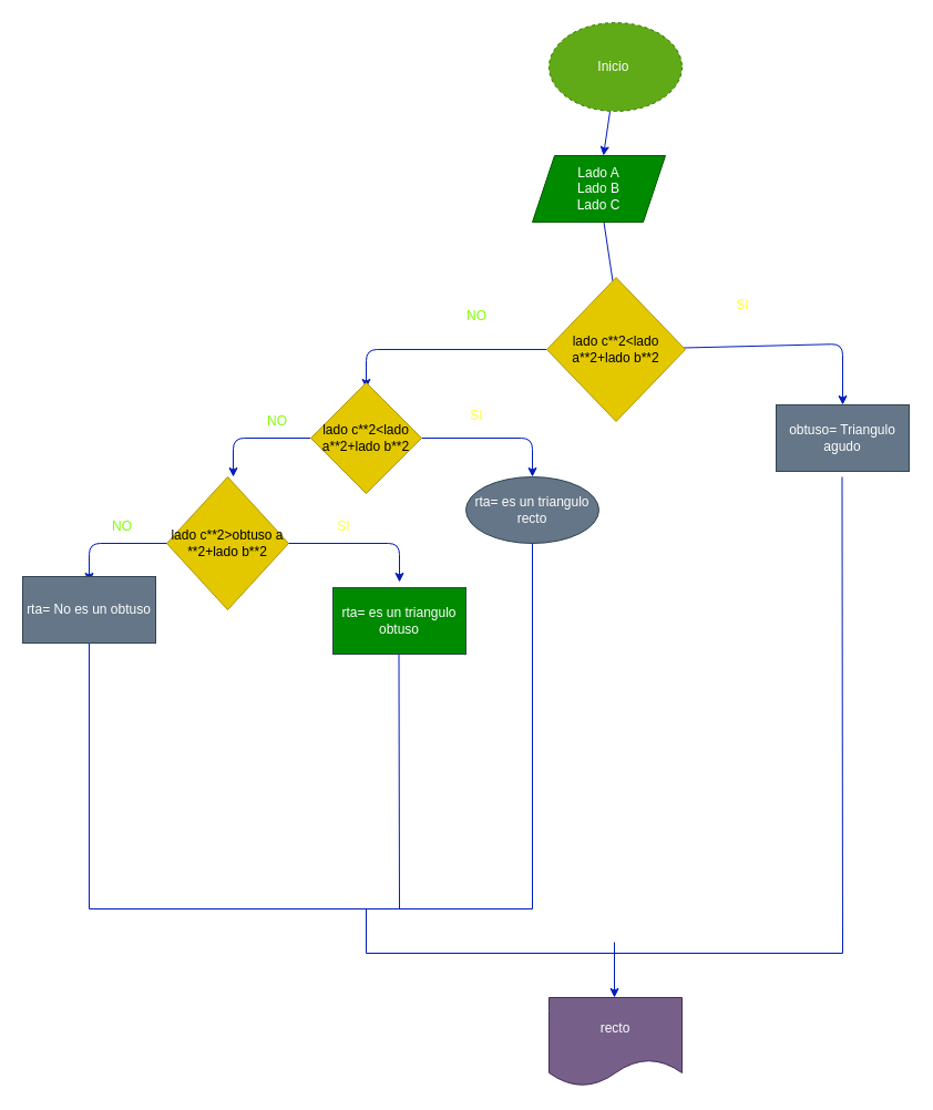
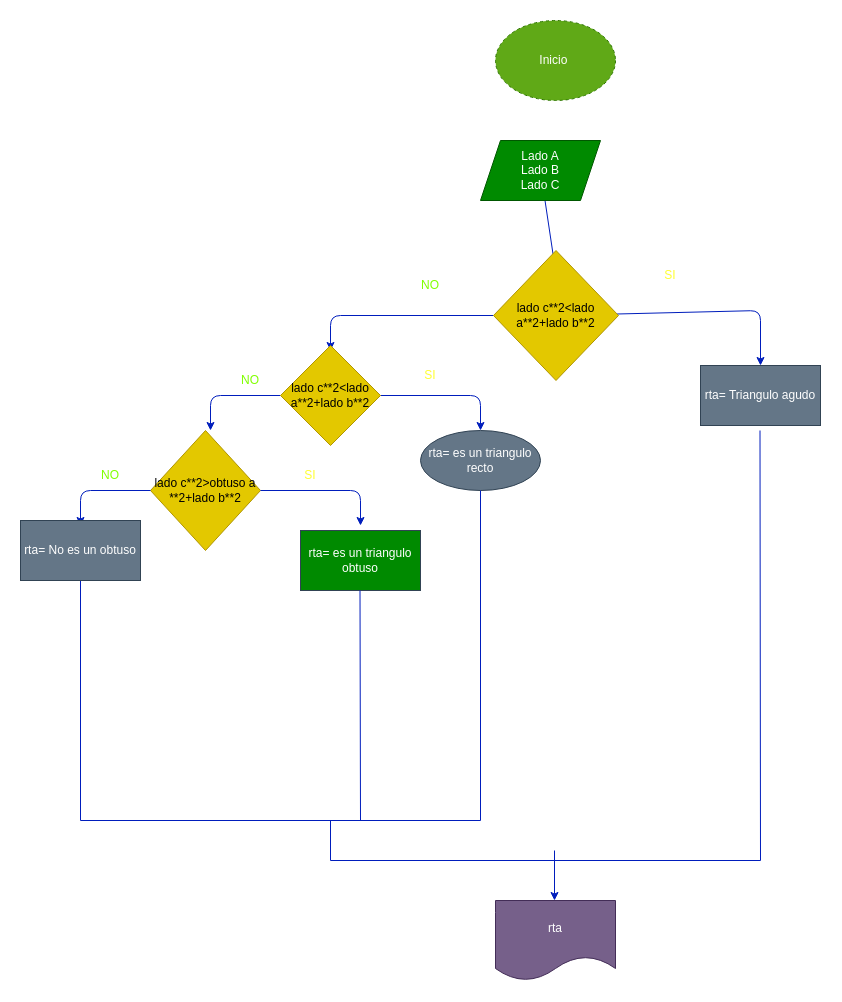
- <mxCell id="2" value="" style="edgeStyle=none;html=1;fillColor=#0050ef;strokeColor=#001DBC;" parent="1" source="3" target="5" edge="1"><mxGeometry relative="1" as="geometry" /></mxCell>
- <mxCell id="9" value="obtuso= Triangulo agudo" style="whiteSpace=wrap;html=1;fillColor=#647687;fontColor=#ffffff;strokeColor=#314354;" parent="1" vertex="1"><mxGeometry x="700" y="365" width="120" height="60" as="geometry" /></mxCell>
+ <mxCell id="9" value="rta= Triangulo agudo" style="whiteSpace=wrap;html=1;fillColor=#647687;fontColor=#ffffff;strokeColor=#314354;" parent="1" vertex="1"><mxGeometry x="700" y="365" width="120" height="60" as="geometry" /></mxCell>
- <mxCell id="16" value="recto" style="shape=document;whiteSpace=wrap;html=1;boundedLbl=1;fillColor=#76608a;fontColor=#ffffff;strokeColor=#432D57;" parent="1" vertex="1"><mxGeometry x="495" y="900" width="120" height="80" as="geometry" /></mxCell>
+ <mxCell id="16" value="rta" style="shape=document;whiteSpace=wrap;html=1;boundedLbl=1;fillColor=#76608a;fontColor=#ffffff;strokeColor=#432D57;" parent="1" vertex="1"><mxGeometry x="495" y="900" width="120" height="80" as="geometry" /></mxCell>
